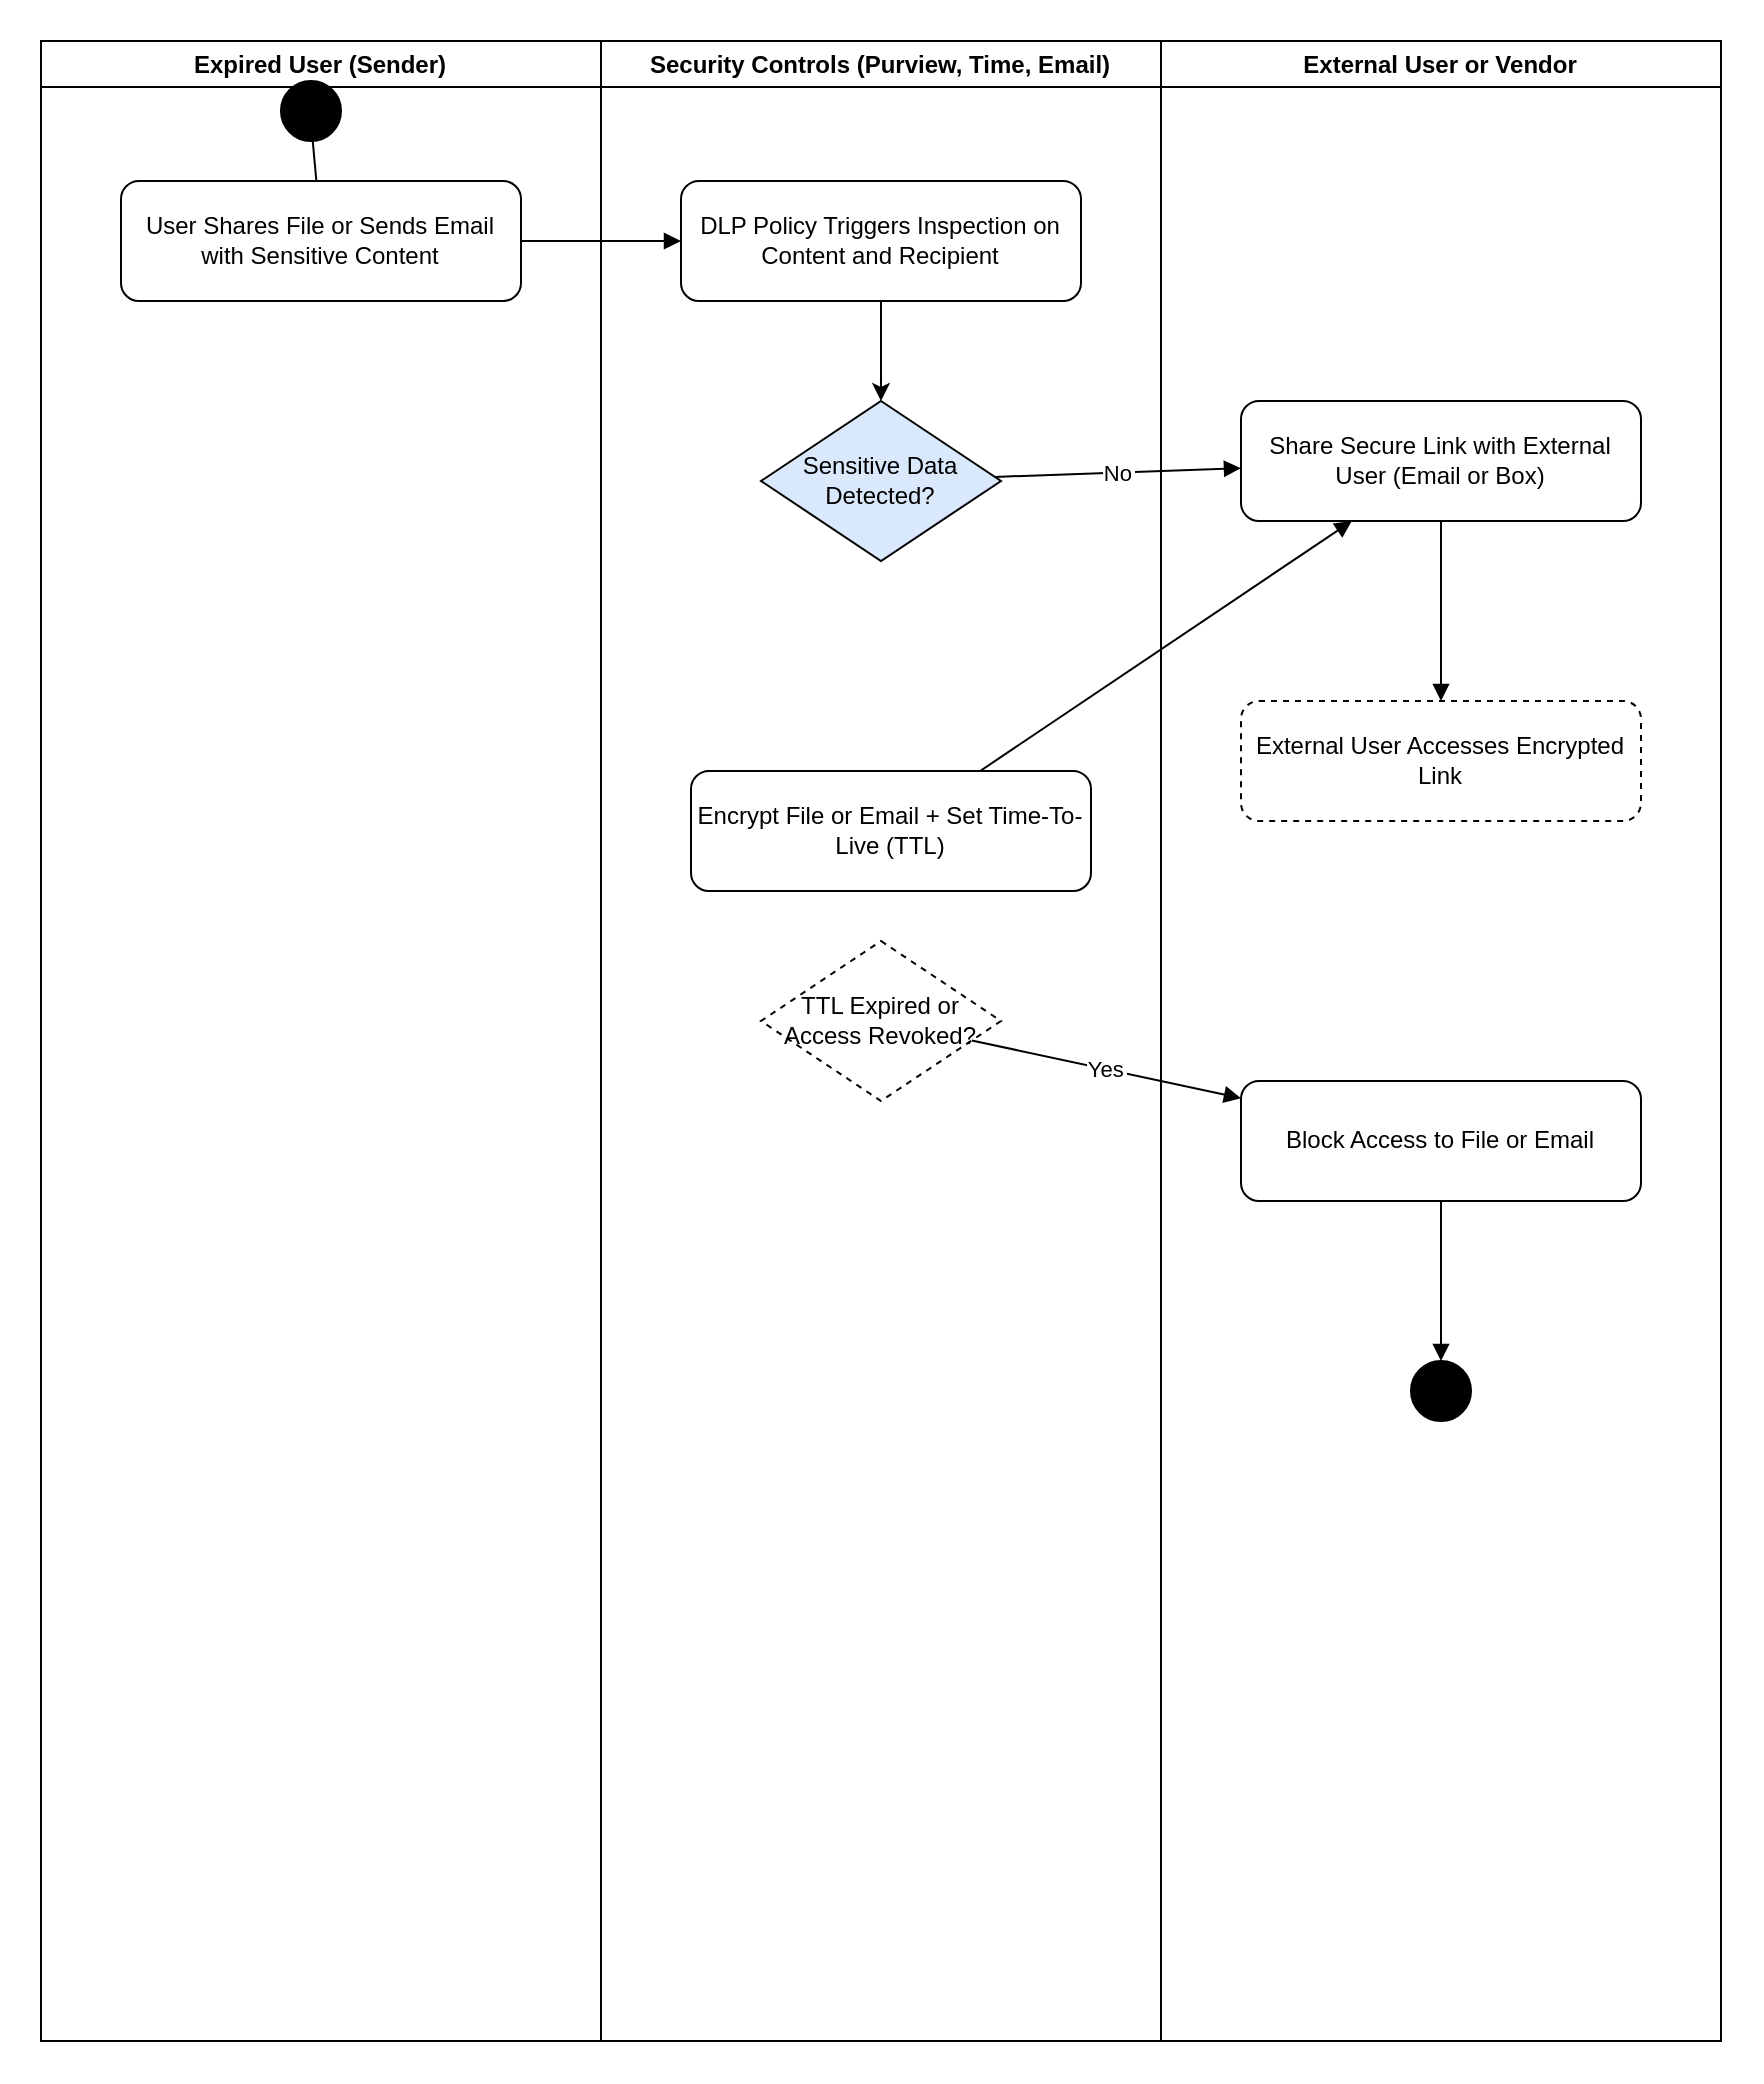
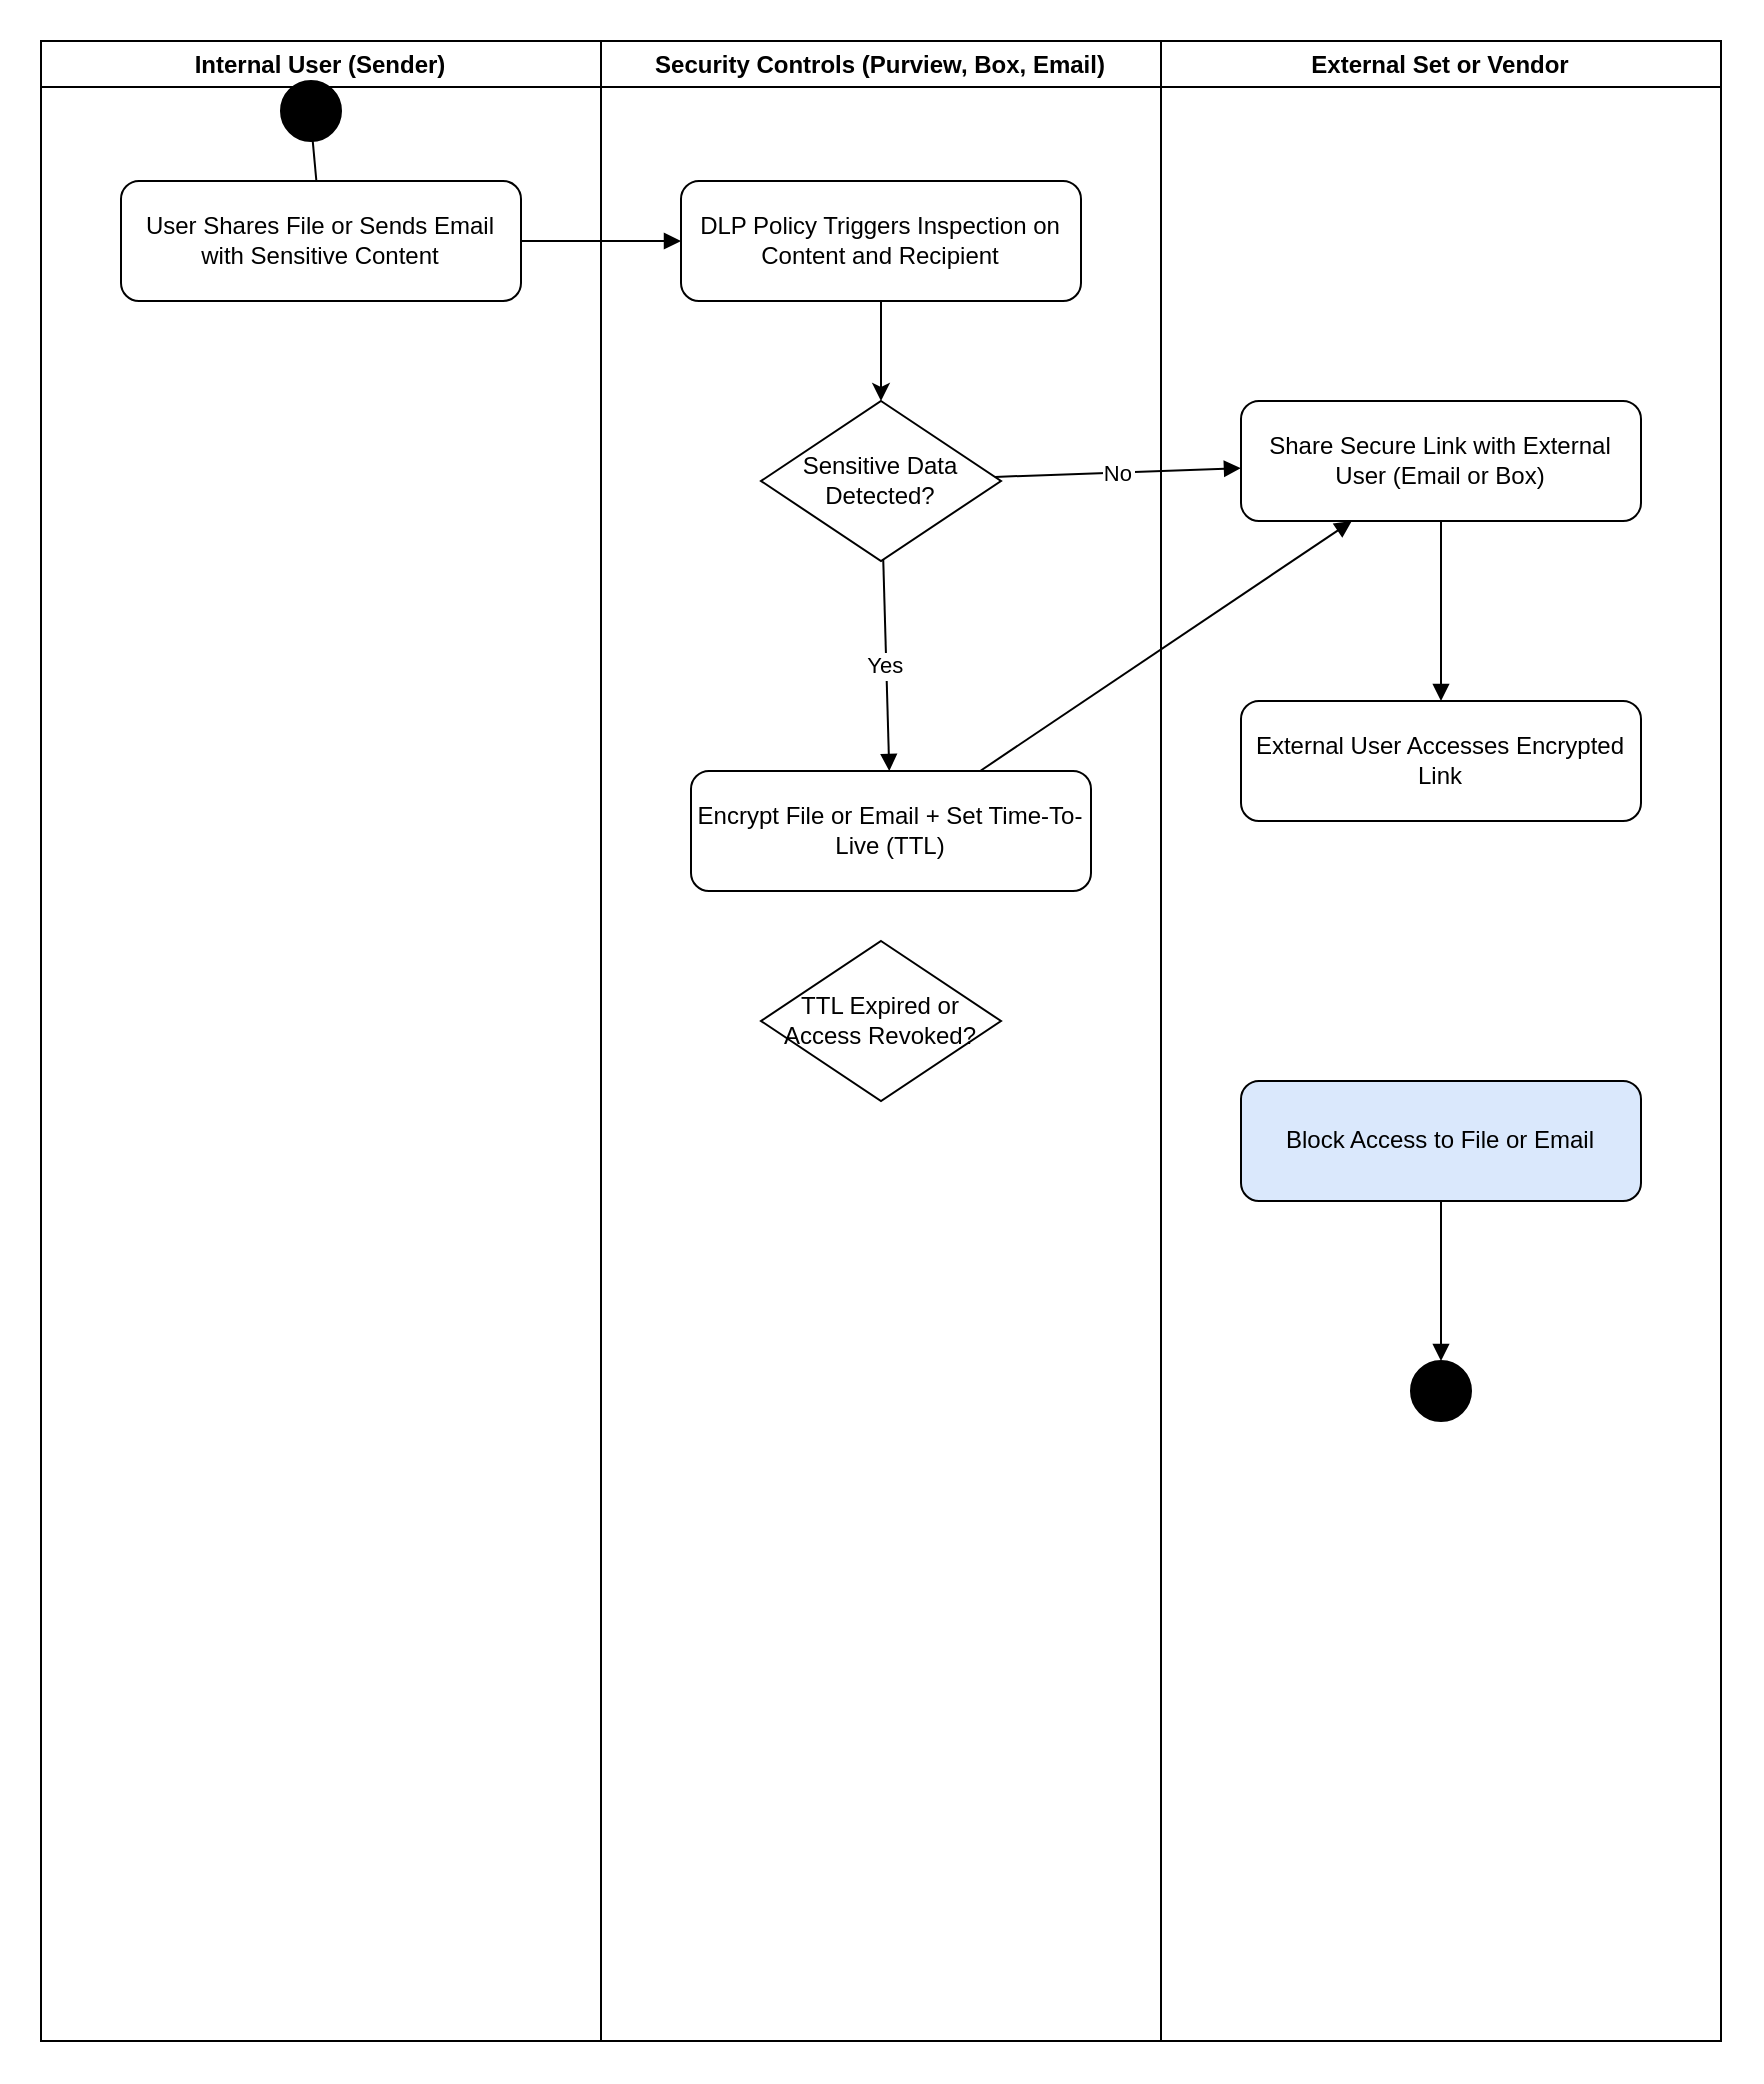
- <mxCell id="2" value="Expired User (Sender)" style="swimlane" parent="1" vertex="1"><mxGeometry width="280" height="1000" as="geometry" x="20" y="20" /></mxCell>
+ <mxCell id="2" value="Internal User (Sender)" style="swimlane" parent="1" vertex="1"><mxGeometry width="280" height="1000" as="geometry" x="20" y="20" /></mxCell>
- <mxCell id="7" value="Security Controls (Purview, Time, Email)" style="swimlane" parent="1" vertex="1"><mxGeometry x="300" width="280" height="1000" as="geometry" y="20" /></mxCell>
+ <mxCell id="7" value="Security Controls (Purview, Box, Email)" style="swimlane" parent="1" vertex="1"><mxGeometry x="300" width="280" height="1000" as="geometry" y="20" /></mxCell>
- <mxCell id="14" value="External User or Vendor" style="swimlane" parent="1" vertex="1"><mxGeometry x="580" width="280" height="1000" as="geometry" y="20" /></mxCell>
+ <mxCell id="14" value="External Set or Vendor" style="swimlane" parent="1" vertex="1"><mxGeometry x="580" width="280" height="1000" as="geometry" y="20" /></mxCell>
- <mxCell id="9" value="Sensitive Data Detected?" style="rhombus;whiteSpace=wrap;html=1;fillColor=#dae8fc;" parent="7" vertex="1"><mxGeometry x="80" y="180" width="120" height="80" as="geometry" /></mxCell>
+ <mxCell id="9" value="Sensitive Data Detected?" style="rhombus;whiteSpace=wrap;html=1;" parent="7" vertex="1"><mxGeometry x="80" y="180" width="120" height="80" as="geometry" /></mxCell>
+ <mxCell id="12" value="Yes" style="endArrow=block;" parent="7" source="9" target="10" edge="1"><mxGeometry relative="1" as="geometry" /></mxCell>
- <mxCell id="15" value="External User Accesses Encrypted Link" style="rounded=1;whiteSpace=wrap;html=1;dashed=1;" parent="14" vertex="1"><mxGeometry x="40" y="330" width="200" height="60" as="geometry" /></mxCell>
+ <mxCell id="15" value="External User Accesses Encrypted Link" style="rounded=1;whiteSpace=wrap;html=1;" parent="14" vertex="1"><mxGeometry x="40" y="330" width="200" height="60" as="geometry" /></mxCell>
- <mxCell id="11" value="TTL Expired or Access Revoked?" style="rhombus;whiteSpace=wrap;html=1;dashed=1;" parent="7" vertex="1"><mxGeometry x="80" y="450" width="120" height="80" as="geometry" /></mxCell>
+ <mxCell id="11" value="TTL Expired or Access Revoked?" style="rhombus;whiteSpace=wrap;html=1;" parent="7" vertex="1"><mxGeometry x="80" y="450" width="120" height="80" as="geometry" /></mxCell>
- <mxCell id="21" value="Yes" style="endArrow=block;" parent="1" source="11" target="16" edge="1"><mxGeometry relative="1" as="geometry" /></mxCell>
- <mxCell id="16" value="Block Access to File or Email" style="rounded=1;whiteSpace=wrap;html=1;" parent="14" vertex="1"><mxGeometry x="40" y="520" width="200" height="60" as="geometry" /></mxCell>
+ <mxCell id="16" value="Block Access to File or Email" style="rounded=1;whiteSpace=wrap;html=1;fillColor=#dae8fc;" parent="14" vertex="1"><mxGeometry x="40" y="520" width="200" height="60" as="geometry" /></mxCell>
